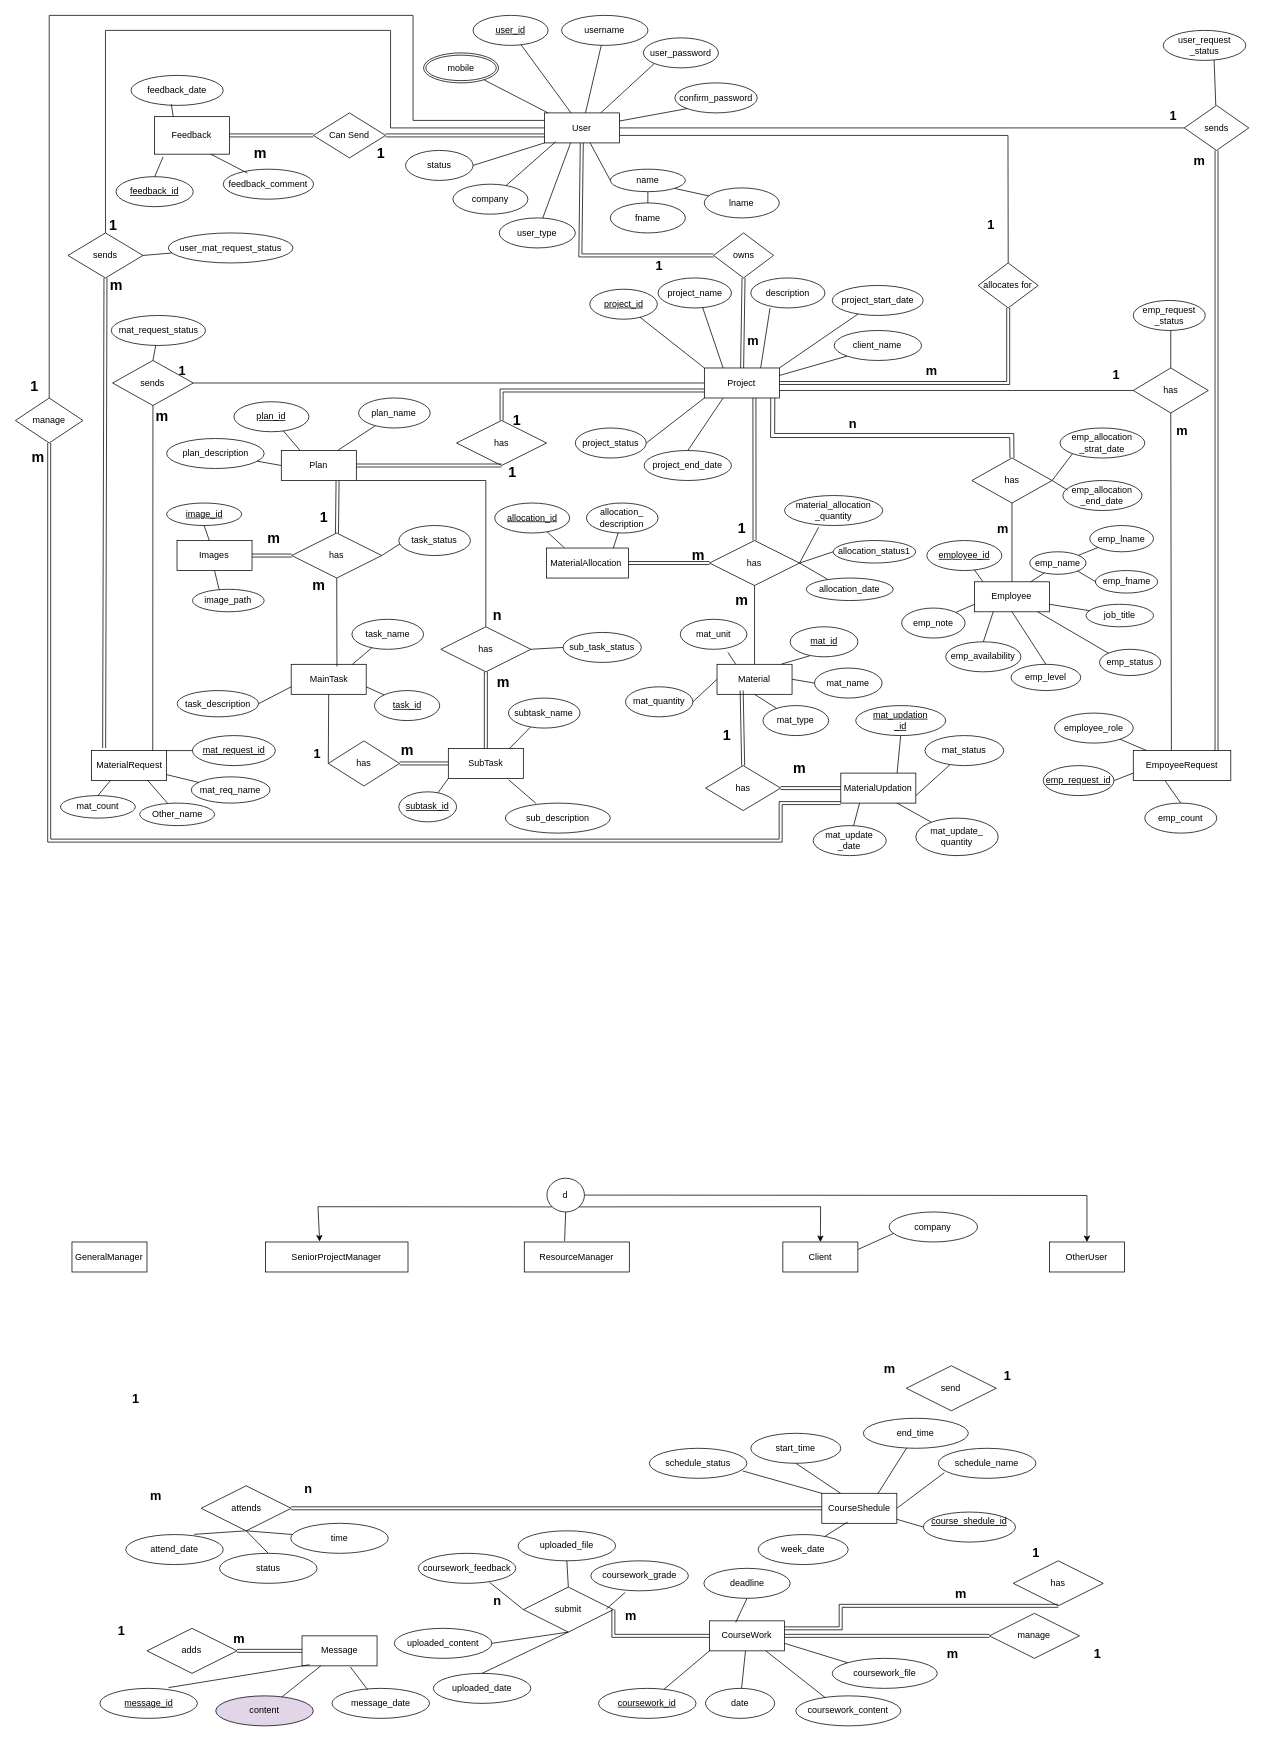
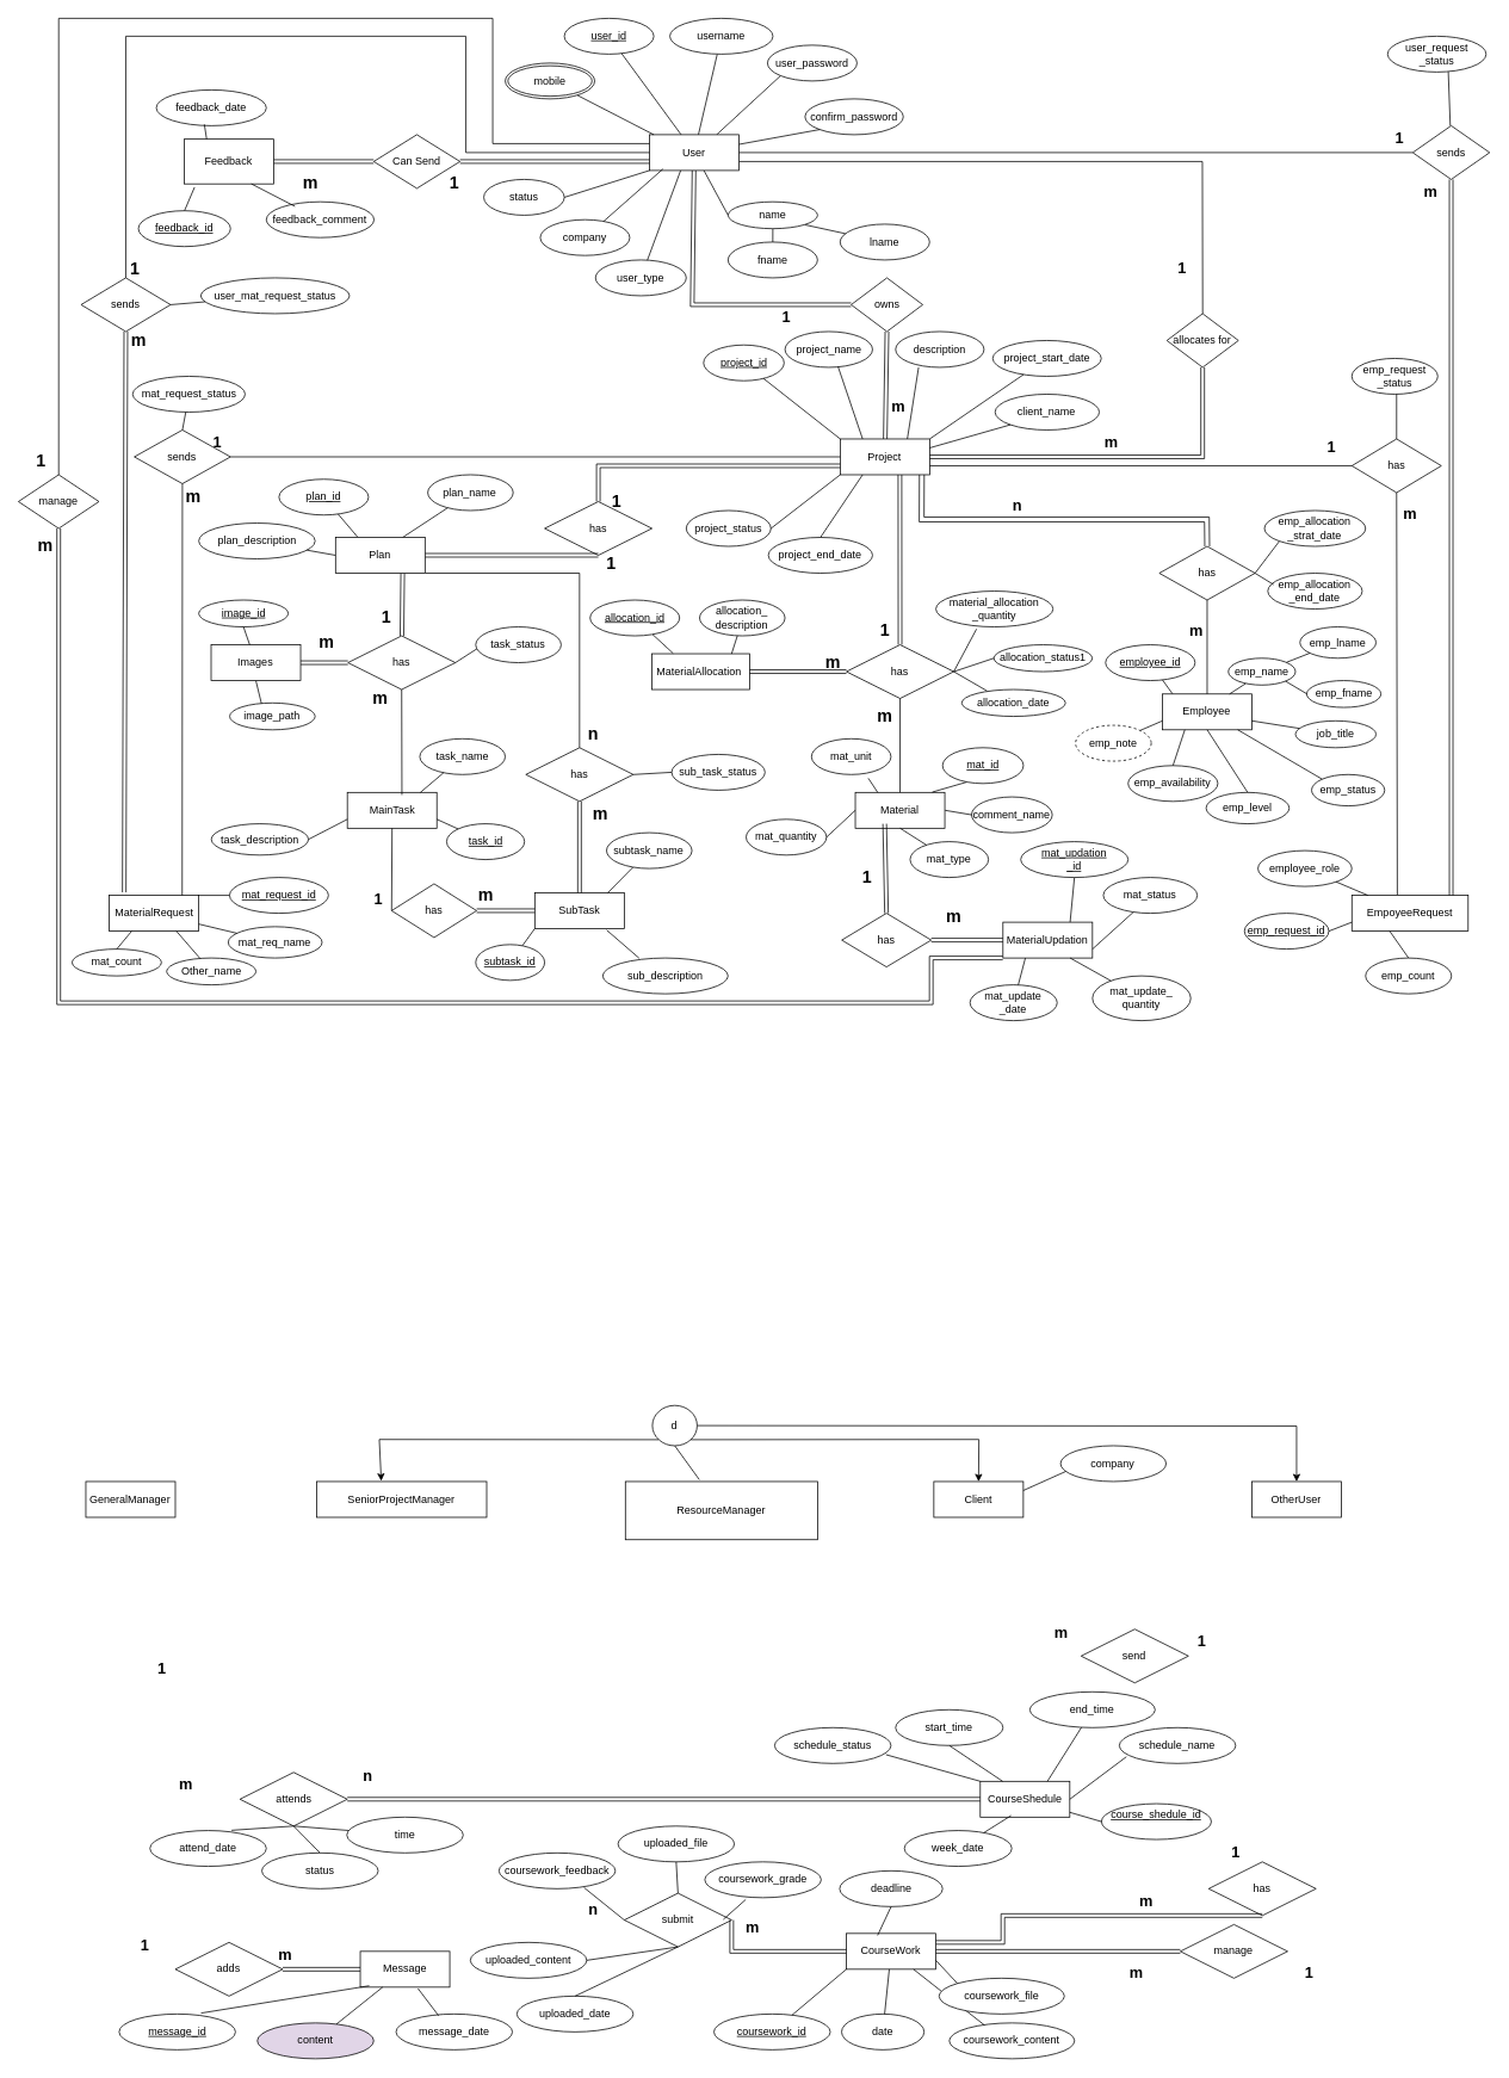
- <mxCell id="170" value="emp_note" style="ellipse;whiteSpace=wrap;html=1;align=center;" parent="1" vertex="1"><mxGeometry x="1201.26" y="810" width="84.55" height="40" as="geometry" /></mxCell>
+ <mxCell id="170" value="emp_note" style="ellipse;whiteSpace=wrap;html=1;align=center;dashed=1;" parent="1" vertex="1"><mxGeometry x="1201.26" y="810" width="84.55" height="40" as="geometry" /></mxCell>
- <mxCell id="175" value="mat_name" style="ellipse;whiteSpace=wrap;html=1;align=center;" parent="1" vertex="1"><mxGeometry x="1085.08" y="890" width="90.17" height="40" as="geometry" /></mxCell>
+ <mxCell id="175" value="comment_name" style="ellipse;whiteSpace=wrap;html=1;align=center;" parent="1" vertex="1"><mxGeometry x="1085.08" y="890" width="90.17" height="40" as="geometry" /></mxCell>
- <mxCell id="228" value="ResourceManager" style="whiteSpace=wrap;html=1;align=center;" parent="1" vertex="1"><mxGeometry x="698.25" y="1655" width="140" height="40" as="geometry" /></mxCell>
+ <mxCell id="228" value="ResourceManager" style="whiteSpace=wrap;html=1;align=center;" parent="1" vertex="1"><mxGeometry x="698.25" y="1655" width="215" height="65" as="geometry" /></mxCell>
- <mxCell id="126" value="coursework_file" style="ellipse;whiteSpace=wrap;html=1;" parent="1" vertex="1"><mxGeometry x="1108.76" y="2210" width="140" height="40" as="geometry" /></mxCell>
+ <mxCell id="126" value="coursework_file" style="ellipse;whiteSpace=wrap;html=1;" parent="1" vertex="1"><mxGeometry x="1048.76" y="2210" width="140" height="40" as="geometry" /></mxCell>
